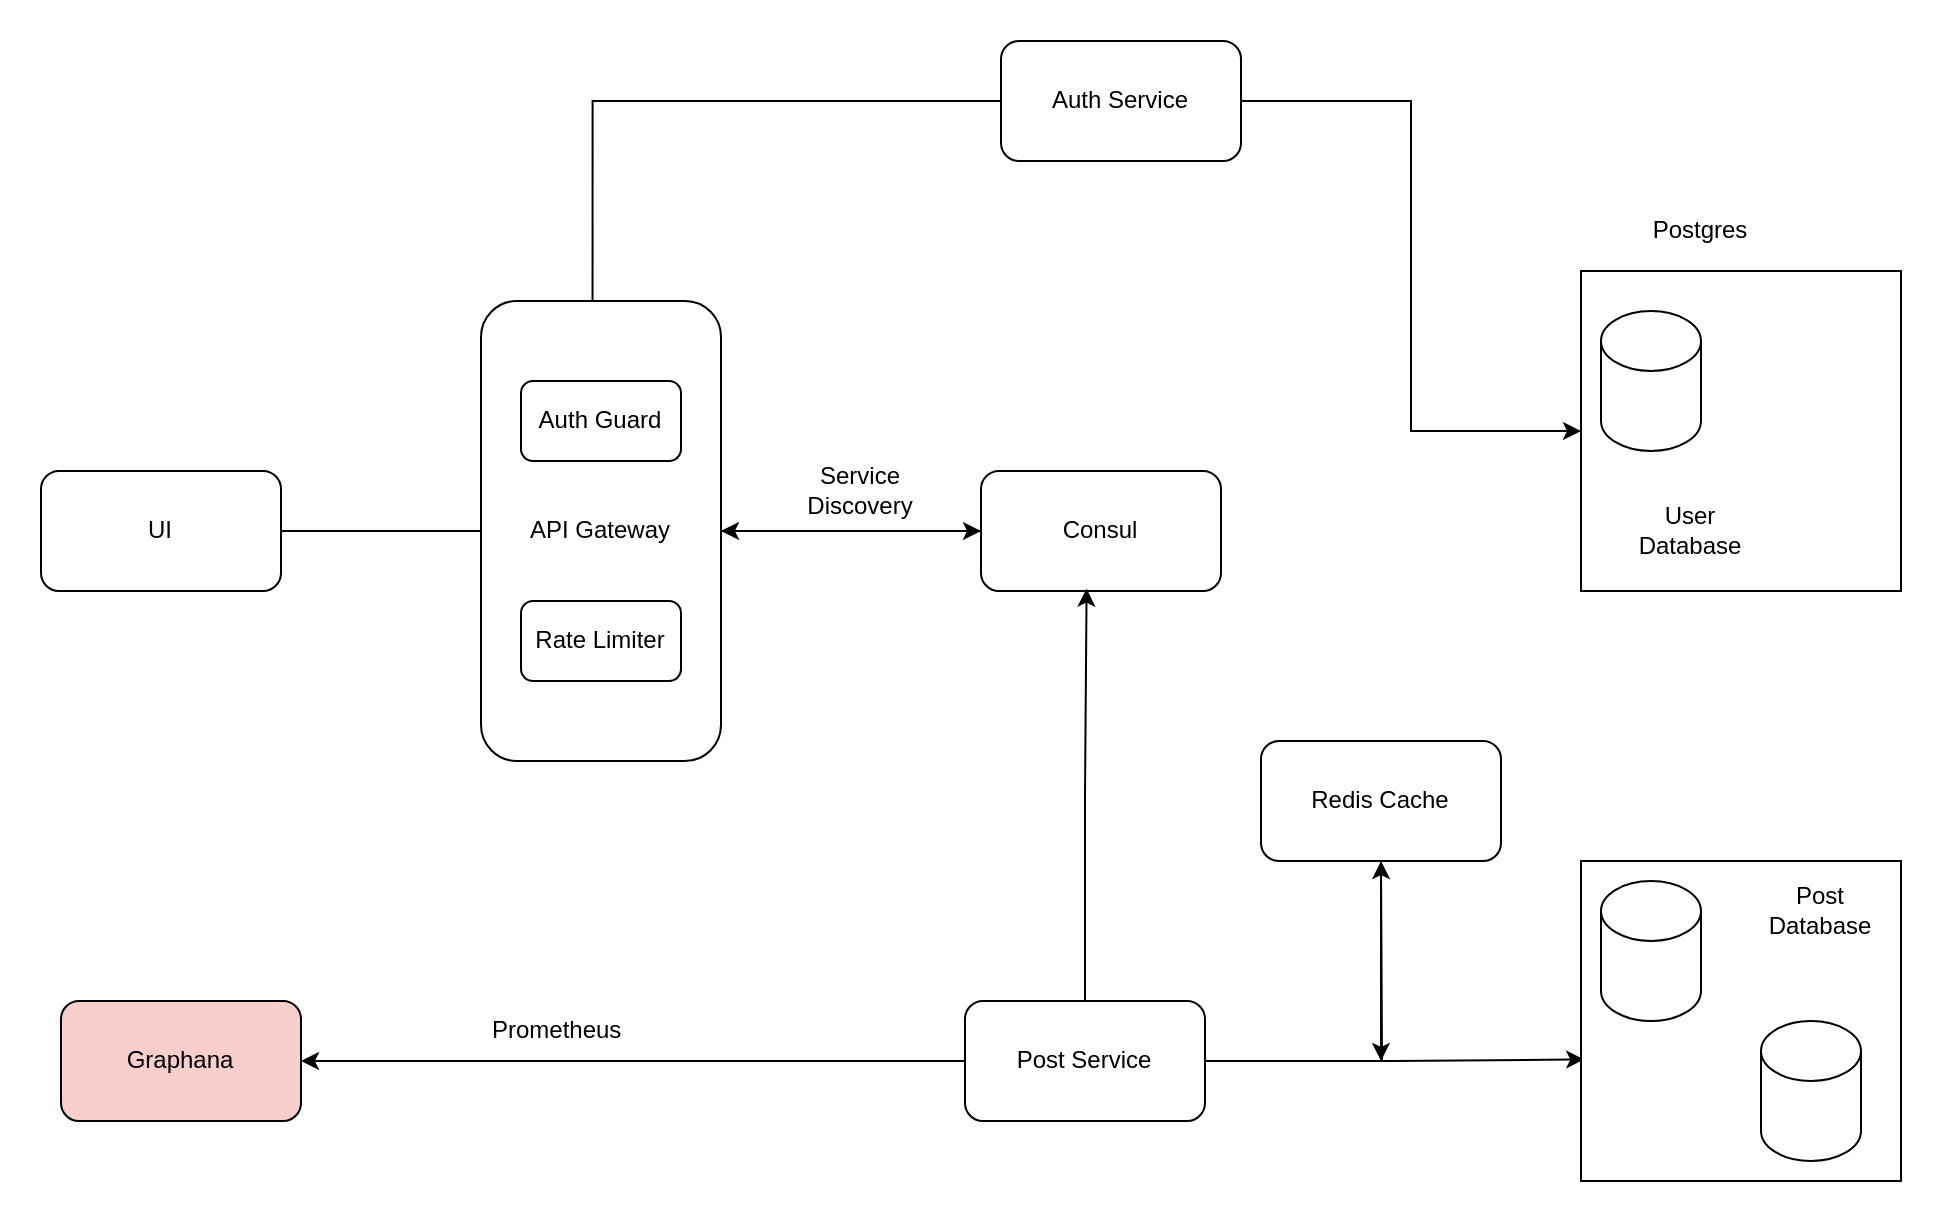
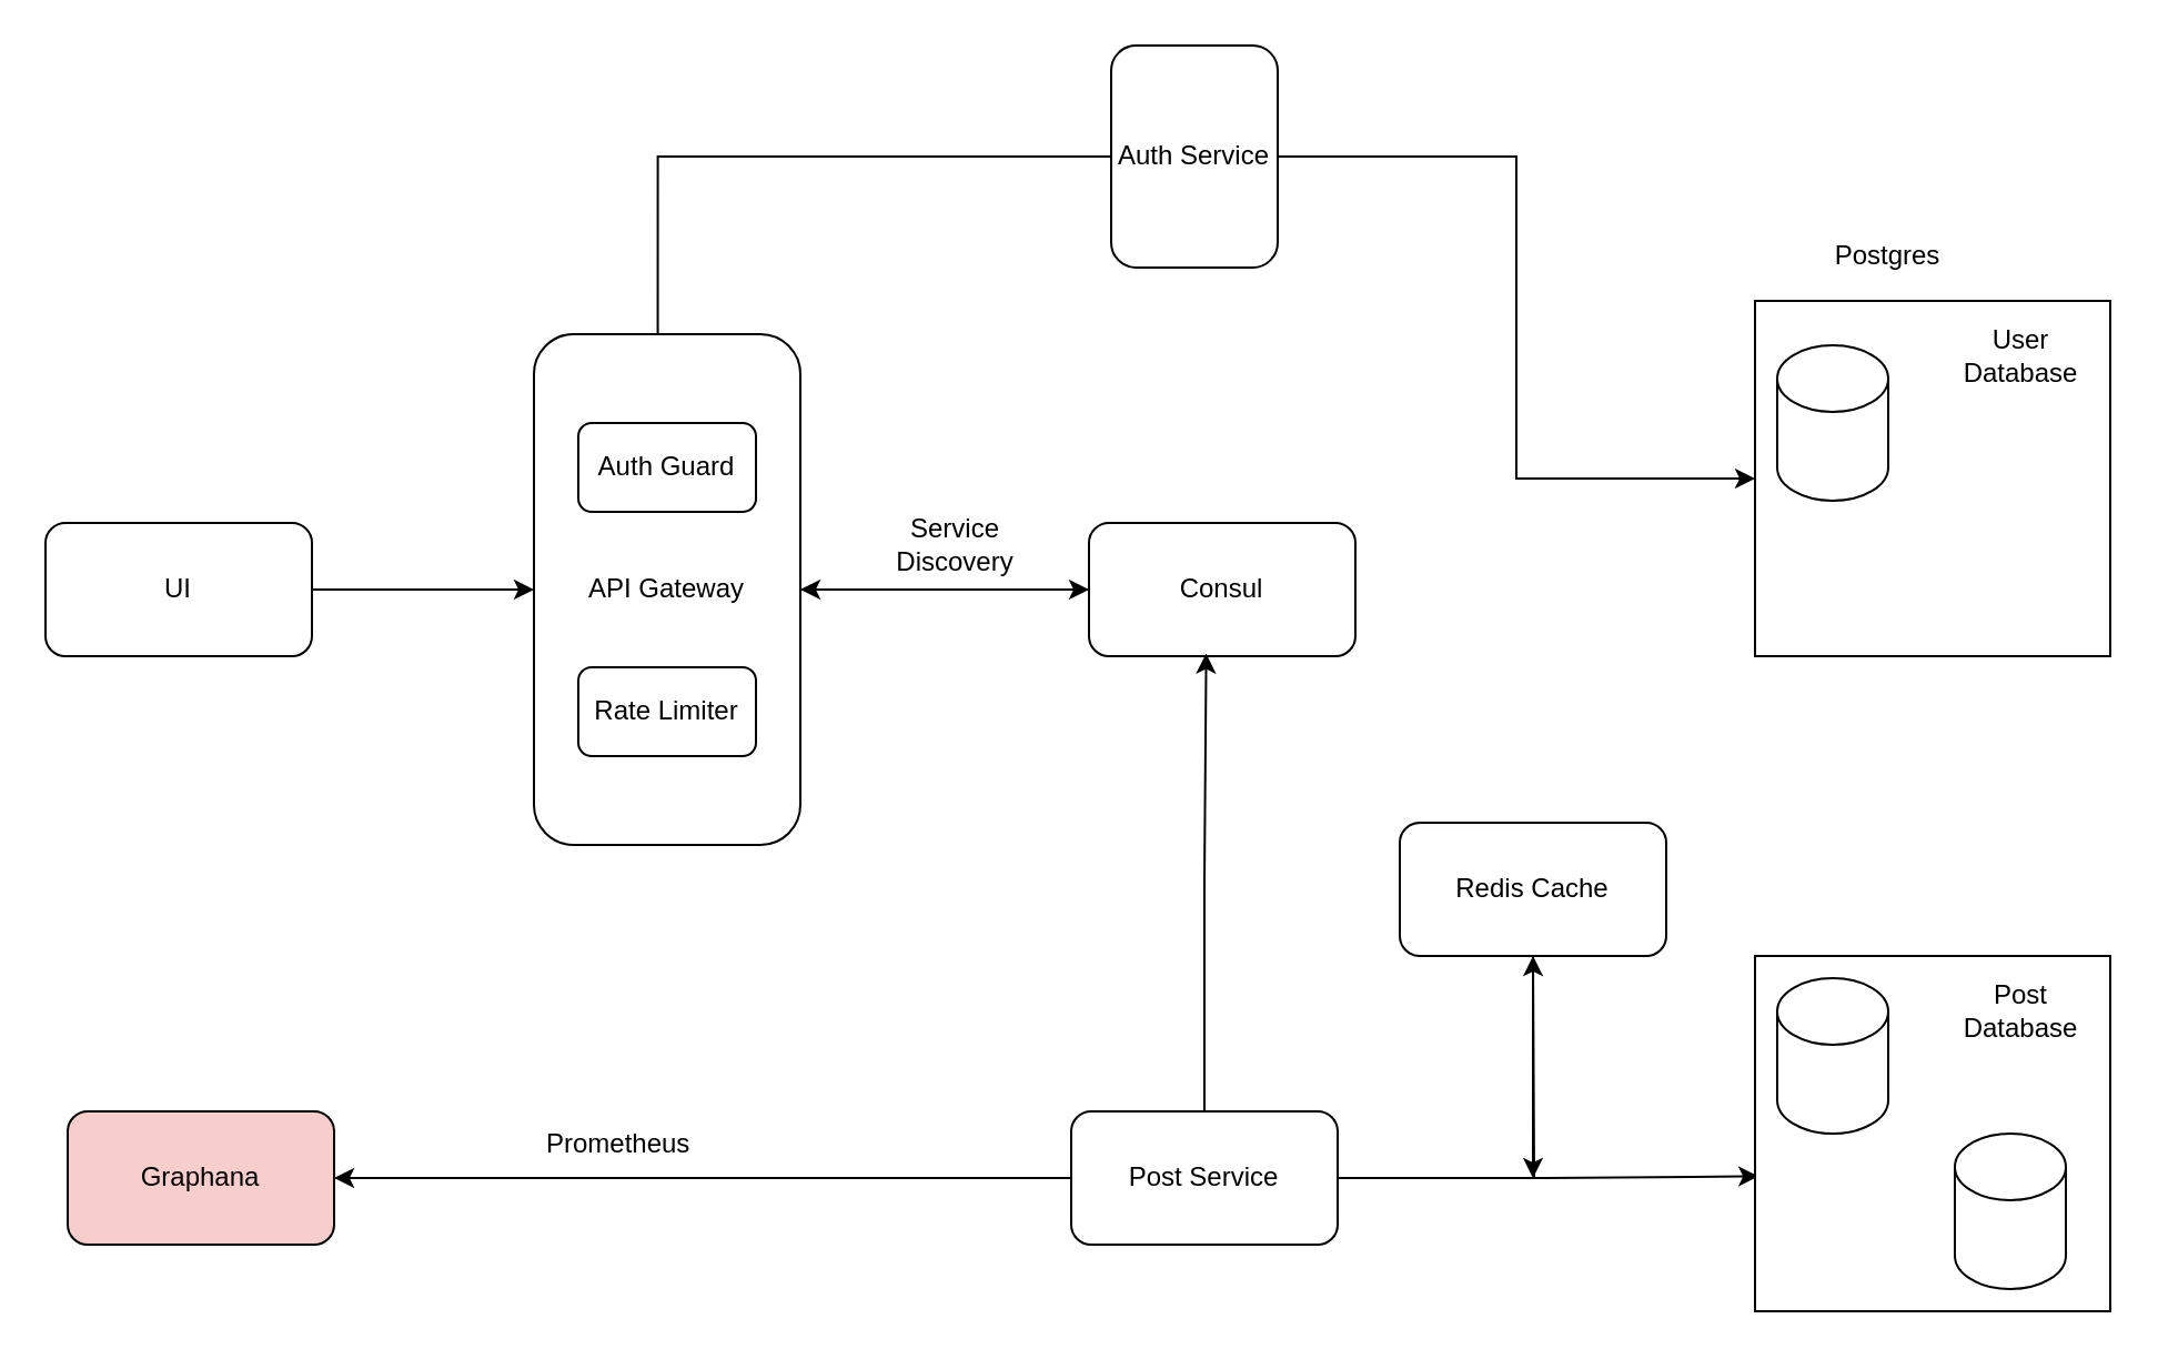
- <mxCell id="9" value="Auth Service" style="rounded=1;whiteSpace=wrap;html=1;" vertex="1" parent="1"><mxGeometry x="500" y="20" width="120" height="60" as="geometry" /></mxCell>
+ <mxCell id="9" value="Auth Service" style="rounded=1;whiteSpace=wrap;html=1;" vertex="1" parent="1"><mxGeometry x="500" y="20" width="75" height="100" as="geometry" /></mxCell>
- <mxCell id="2" style="edgeStyle=orthogonalEdgeStyle;rounded=0;orthogonalLoop=1;jettySize=auto;html=1;" edge="1" parent="1" source="3" target="35"><mxGeometry relative="1" as="geometry" /></mxCell>
+ <mxCell id="2" style="edgeStyle=orthogonalEdgeStyle;rounded=0;orthogonalLoop=1;jettySize=auto;html=1;" edge="1" parent="1" source="3" target="33"><mxGeometry relative="1" as="geometry" /></mxCell>
- <mxCell id="30" value="User Database" style="text;html=1;align=center;verticalAlign=middle;whiteSpace=wrap;rounded=0;" vertex="1" parent="27"><mxGeometry x="25" y="115" width="60" height="30" as="geometry" /></mxCell>
+ <mxCell id="30" value="User Database" style="text;html=1;align=center;verticalAlign=middle;whiteSpace=wrap;rounded=0;" vertex="1" parent="27"><mxGeometry x="90" y="10" width="60" height="30" as="geometry" /></mxCell>
